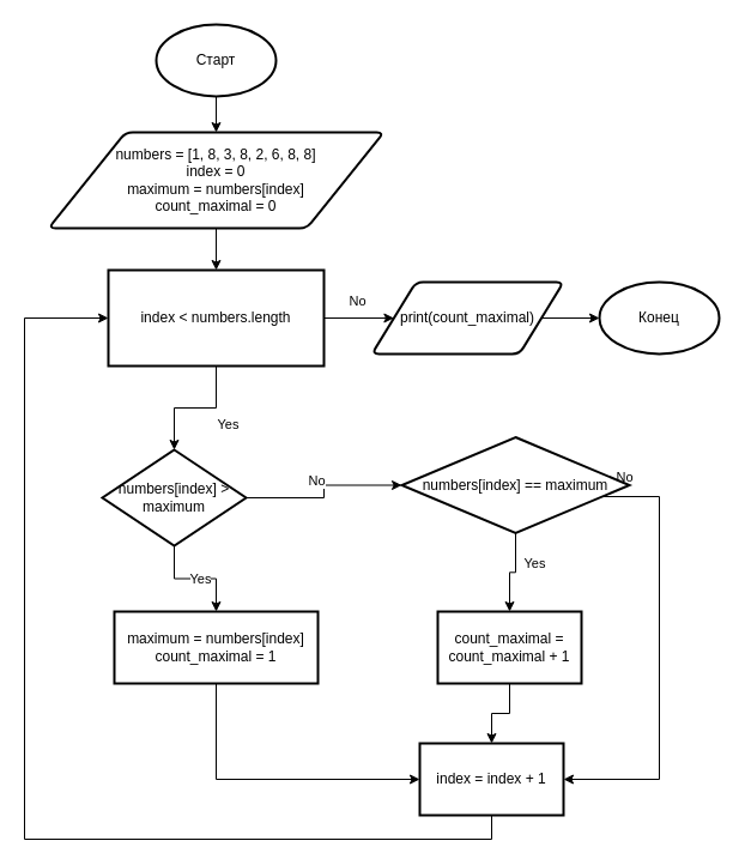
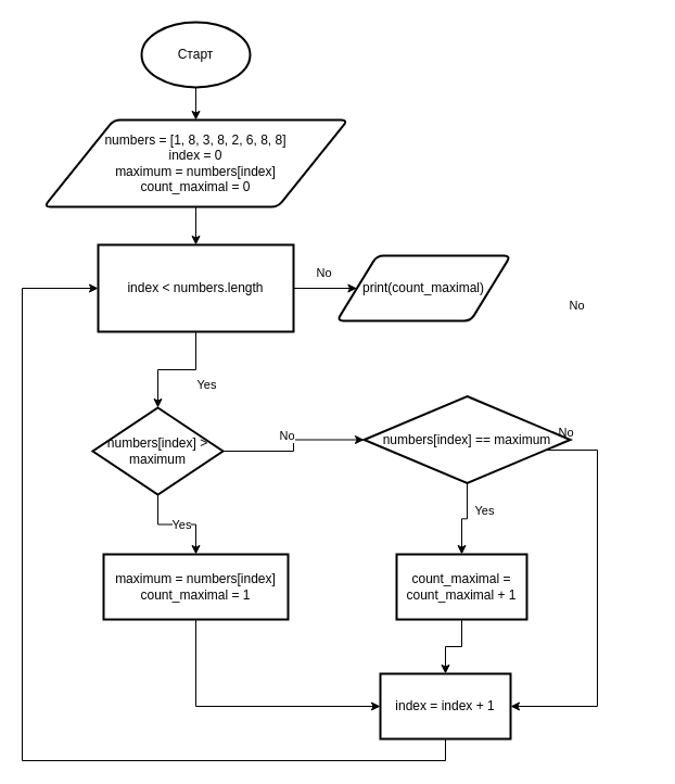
- <mxCell id="27" value="" style="edgeStyle=orthogonalEdgeStyle;rounded=0;orthogonalLoop=1;jettySize=auto;html=1;" edge="1" parent="1" source="28" target="30"><mxGeometry relative="1" as="geometry" /></mxCell>
- <mxCell id="30" value="Конец" style="strokeWidth=2;html=1;shape=mxgraph.flowchart.start_1;whiteSpace=wrap;" vertex="1" parent="1"><mxGeometry x="500" y="235" width="100" height="60" as="geometry" /></mxCell>
